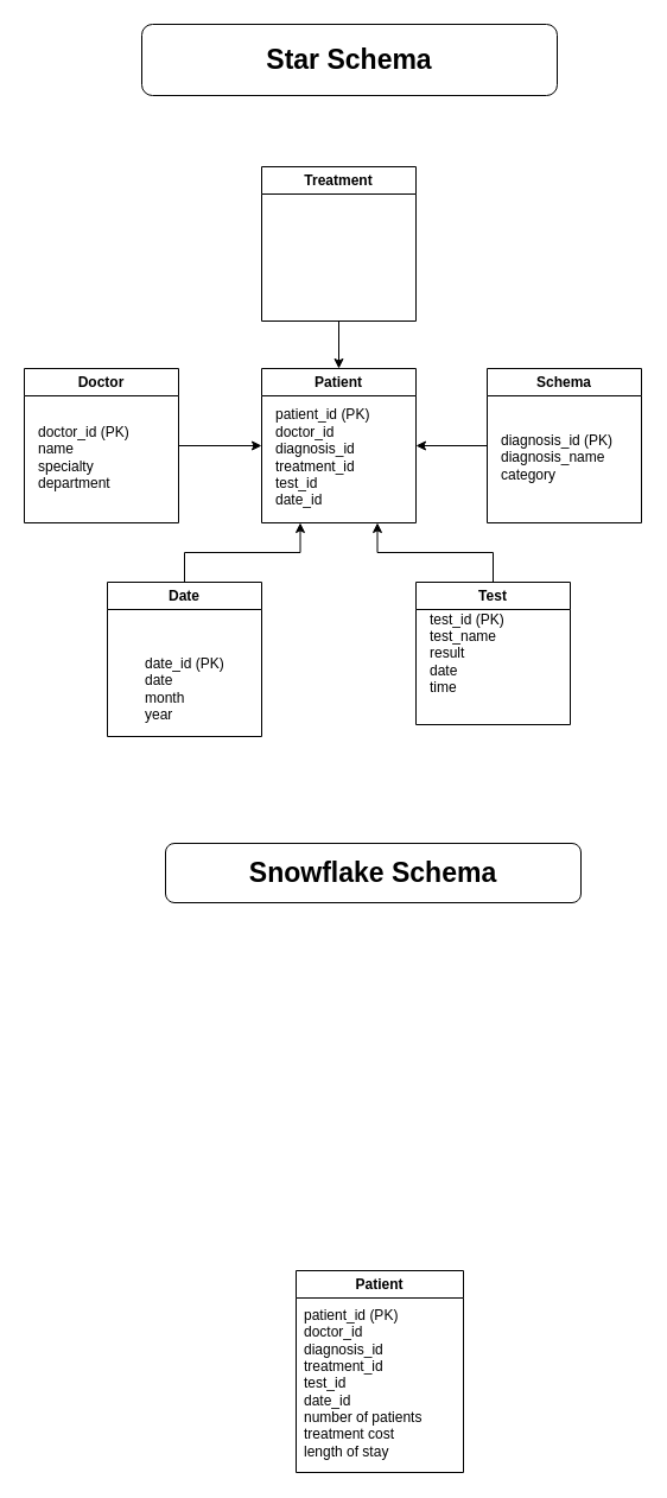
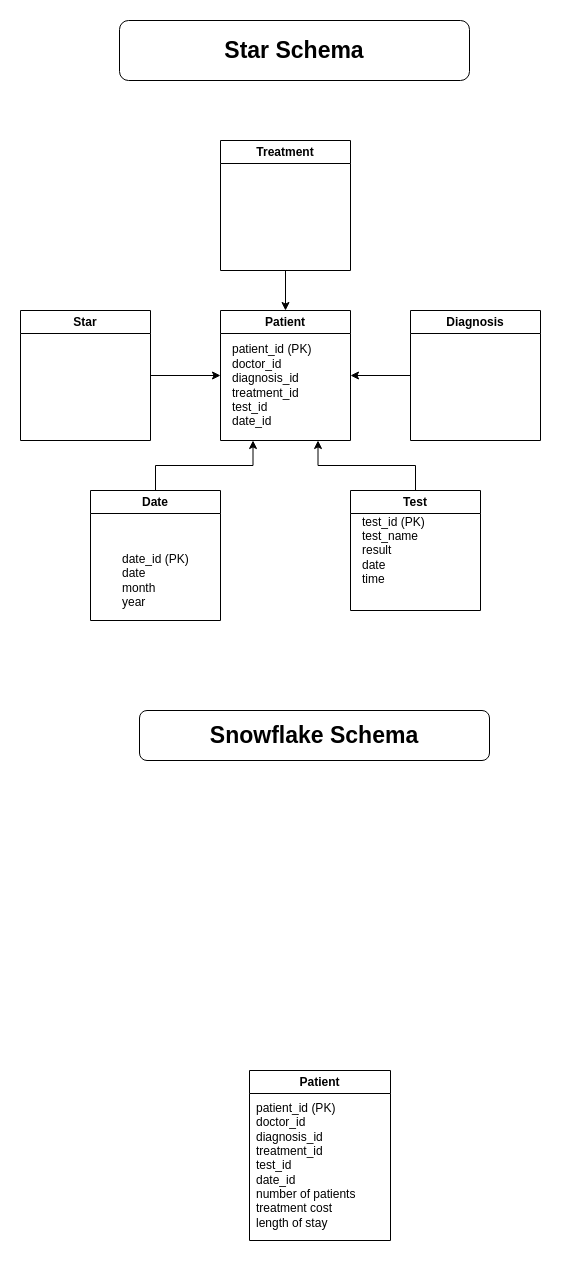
- <mxCell id="5" value="Doctor" style="swimlane;whiteSpace=wrap;html=1;" vertex="1" parent="1"><mxGeometry x="20" y="310" width="130" height="130" as="geometry" /></mxCell>
+ <mxCell id="5" value="Star" style="swimlane;whiteSpace=wrap;html=1;" vertex="1" parent="1"><mxGeometry x="20" y="310" width="130" height="130" as="geometry" /></mxCell>
- <mxCell id="8" value="Schema" style="swimlane;whiteSpace=wrap;html=1;startSize=23;" vertex="1" parent="1"><mxGeometry x="410" y="310" width="130" height="130" as="geometry" /></mxCell>
+ <mxCell id="8" value="Diagnosis" style="swimlane;whiteSpace=wrap;html=1;startSize=23;" vertex="1" parent="1"><mxGeometry x="410" y="310" width="130" height="130" as="geometry" /></mxCell>
- <mxCell id="6" value="doctor_id (PK)&lt;div&gt;name&lt;/div&gt;&lt;div&gt;specialty&lt;/div&gt;&lt;div&gt;department&lt;/div&gt;" style="text;html=1;align=left;verticalAlign=middle;resizable=0;points=[];autosize=1;strokeColor=none;fillColor=none;" vertex="1" parent="5"><mxGeometry x="10" y="40" width="100" height="70" as="geometry" /></mxCell>
- <mxCell id="9" value="diagnosis_id (PK)&lt;div&gt;diagnosis_name&lt;/div&gt;&lt;div&gt;category&lt;/div&gt;" style="text;html=1;align=left;verticalAlign=middle;resizable=0;points=[];autosize=1;strokeColor=none;fillColor=none;" vertex="1" parent="8"><mxGeometry x="10" y="45" width="120" height="60" as="geometry" /></mxCell>
